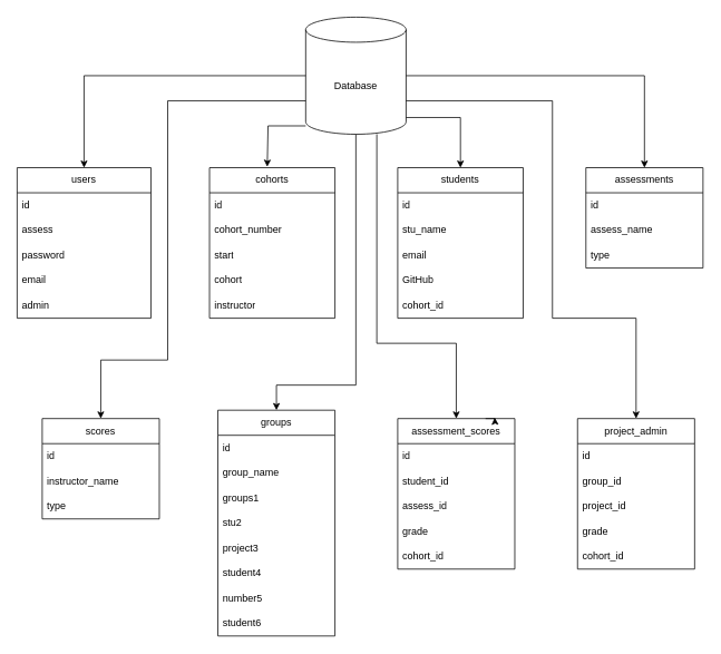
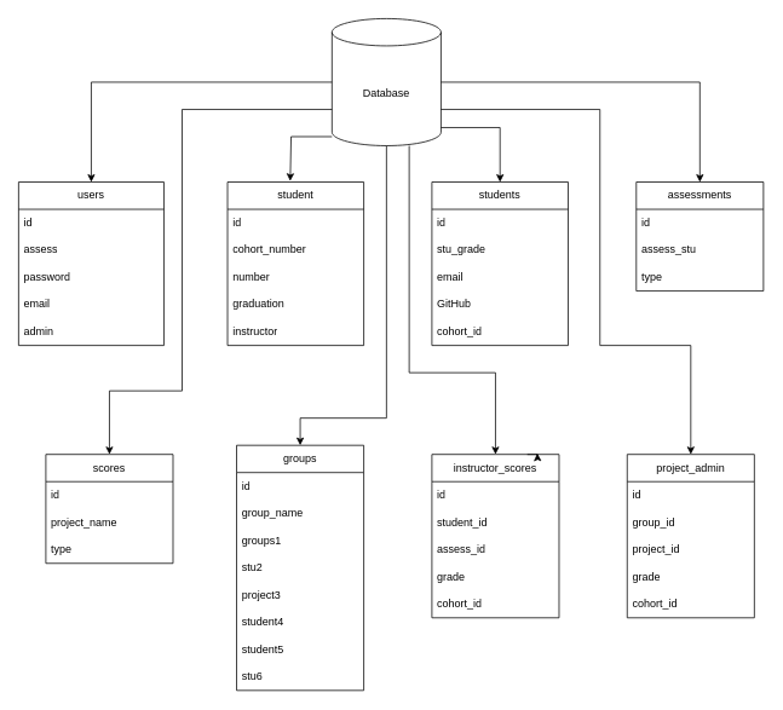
- <mxCell id="9" value="cohorts" style="swimlane;fontStyle=0;childLayout=stackLayout;horizontal=1;startSize=30;horizontalStack=0;resizeParent=1;resizeParentMax=0;resizeLast=0;collapsible=1;marginBottom=0;whiteSpace=wrap;html=1;" vertex="1" parent="1"><mxGeometry x="250" y="200" width="150" height="180" as="geometry" /></mxCell>
+ <mxCell id="9" value="student" style="swimlane;fontStyle=0;childLayout=stackLayout;horizontal=1;startSize=30;horizontalStack=0;resizeParent=1;resizeParentMax=0;resizeLast=0;collapsible=1;marginBottom=0;whiteSpace=wrap;html=1;" vertex="1" parent="1"><mxGeometry x="250" y="200" width="150" height="180" as="geometry" /></mxCell>
- <mxCell id="17" value="stu_name" style="text;strokeColor=none;fillColor=none;align=left;verticalAlign=middle;spacingLeft=4;spacingRight=4;overflow=hidden;points=[[0,0.5],[1,0.5]];portConstraint=eastwest;rotatable=0;whiteSpace=wrap;html=1;" vertex="1" parent="15"><mxGeometry y="60" width="150" height="30" as="geometry" /></mxCell>
+ <mxCell id="17" value="stu_grade" style="text;strokeColor=none;fillColor=none;align=left;verticalAlign=middle;spacingLeft=4;spacingRight=4;overflow=hidden;points=[[0,0.5],[1,0.5]];portConstraint=eastwest;rotatable=0;whiteSpace=wrap;html=1;" vertex="1" parent="15"><mxGeometry y="60" width="150" height="30" as="geometry" /></mxCell>
- <mxCell id="25" value="assess_name" style="text;strokeColor=none;fillColor=none;align=left;verticalAlign=middle;spacingLeft=4;spacingRight=4;overflow=hidden;points=[[0,0.5],[1,0.5]];portConstraint=eastwest;rotatable=0;whiteSpace=wrap;html=1;" vertex="1" parent="23"><mxGeometry y="60" width="140" height="30" as="geometry" /></mxCell>
+ <mxCell id="25" value="assess_stu" style="text;strokeColor=none;fillColor=none;align=left;verticalAlign=middle;spacingLeft=4;spacingRight=4;overflow=hidden;points=[[0,0.5],[1,0.5]];portConstraint=eastwest;rotatable=0;whiteSpace=wrap;html=1;" vertex="1" parent="23"><mxGeometry y="60" width="140" height="30" as="geometry" /></mxCell>
- <mxCell id="12" value="start" style="text;strokeColor=none;fillColor=none;align=left;verticalAlign=middle;spacingLeft=4;spacingRight=4;overflow=hidden;points=[[0,0.5],[1,0.5]];portConstraint=eastwest;rotatable=0;whiteSpace=wrap;html=1;" vertex="1" parent="9"><mxGeometry y="90" width="150" height="30" as="geometry" /></mxCell>
+ <mxCell id="12" value="number" style="text;strokeColor=none;fillColor=none;align=left;verticalAlign=middle;spacingLeft=4;spacingRight=4;overflow=hidden;points=[[0,0.5],[1,0.5]];portConstraint=eastwest;rotatable=0;whiteSpace=wrap;html=1;" vertex="1" parent="9"><mxGeometry y="90" width="150" height="30" as="geometry" /></mxCell>
- <mxCell id="13" value="cohort" style="text;strokeColor=none;fillColor=none;align=left;verticalAlign=middle;spacingLeft=4;spacingRight=4;overflow=hidden;points=[[0,0.5],[1,0.5]];portConstraint=eastwest;rotatable=0;whiteSpace=wrap;html=1;" vertex="1" parent="9"><mxGeometry y="120" width="150" height="30" as="geometry" /></mxCell>
+ <mxCell id="13" value="graduation" style="text;strokeColor=none;fillColor=none;align=left;verticalAlign=middle;spacingLeft=4;spacingRight=4;overflow=hidden;points=[[0,0.5],[1,0.5]];portConstraint=eastwest;rotatable=0;whiteSpace=wrap;html=1;" vertex="1" parent="9"><mxGeometry y="120" width="150" height="30" as="geometry" /></mxCell>
- <mxCell id="40" value="assessment_scores" style="swimlane;fontStyle=0;childLayout=stackLayout;horizontal=1;startSize=30;horizontalStack=0;resizeParent=1;resizeParentMax=0;resizeLast=0;collapsible=1;marginBottom=0;whiteSpace=wrap;html=1;" vertex="1" parent="1"><mxGeometry x="475" y="500" width="140" height="180" as="geometry" /></mxCell>
+ <mxCell id="40" value="instructor_scores" style="swimlane;fontStyle=0;childLayout=stackLayout;horizontal=1;startSize=30;horizontalStack=0;resizeParent=1;resizeParentMax=0;resizeLast=0;collapsible=1;marginBottom=0;whiteSpace=wrap;html=1;" vertex="1" parent="1"><mxGeometry x="475" y="500" width="140" height="180" as="geometry" /></mxCell>
- <mxCell id="29" value="instructor_name" style="text;strokeColor=none;fillColor=none;align=left;verticalAlign=middle;spacingLeft=4;spacingRight=4;overflow=hidden;points=[[0,0.5],[1,0.5]];portConstraint=eastwest;rotatable=0;whiteSpace=wrap;html=1;" vertex="1" parent="27"><mxGeometry y="60" width="140" height="30" as="geometry" /></mxCell>
+ <mxCell id="29" value="project_name" style="text;strokeColor=none;fillColor=none;align=left;verticalAlign=middle;spacingLeft=4;spacingRight=4;overflow=hidden;points=[[0,0.5],[1,0.5]];portConstraint=eastwest;rotatable=0;whiteSpace=wrap;html=1;" vertex="1" parent="27"><mxGeometry y="60" width="140" height="30" as="geometry" /></mxCell>
- <mxCell id="38" value="number5" style="text;strokeColor=none;fillColor=none;align=left;verticalAlign=middle;spacingLeft=4;spacingRight=4;overflow=hidden;points=[[0,0.5],[1,0.5]];portConstraint=eastwest;rotatable=0;whiteSpace=wrap;html=1;" vertex="1" parent="31"><mxGeometry y="210" width="140" height="30" as="geometry" /></mxCell>
+ <mxCell id="38" value="student5" style="text;strokeColor=none;fillColor=none;align=left;verticalAlign=middle;spacingLeft=4;spacingRight=4;overflow=hidden;points=[[0,0.5],[1,0.5]];portConstraint=eastwest;rotatable=0;whiteSpace=wrap;html=1;" vertex="1" parent="31"><mxGeometry y="210" width="140" height="30" as="geometry" /></mxCell>
- <mxCell id="39" value="student6" style="text;strokeColor=none;fillColor=none;align=left;verticalAlign=middle;spacingLeft=4;spacingRight=4;overflow=hidden;points=[[0,0.5],[1,0.5]];portConstraint=eastwest;rotatable=0;whiteSpace=wrap;html=1;" vertex="1" parent="31"><mxGeometry y="240" width="140" height="30" as="geometry" /></mxCell>
+ <mxCell id="39" value="stu6" style="text;strokeColor=none;fillColor=none;align=left;verticalAlign=middle;spacingLeft=4;spacingRight=4;overflow=hidden;points=[[0,0.5],[1,0.5]];portConstraint=eastwest;rotatable=0;whiteSpace=wrap;html=1;" vertex="1" parent="31"><mxGeometry y="240" width="140" height="30" as="geometry" /></mxCell>
